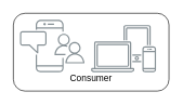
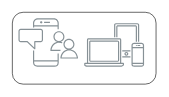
- <mxCell id="5" value="&lt;font style=&quot;font-size: 14px&quot;&gt;Consumer&lt;/font&gt;" style="text;html=1;strokeColor=none;fillColor=none;align=center;verticalAlign=middle;whiteSpace=wrap;rounded=0;" vertex="1" parent="1"><mxGeometry x="120" y="111" width="40" height="20" as="geometry" /></mxCell>
